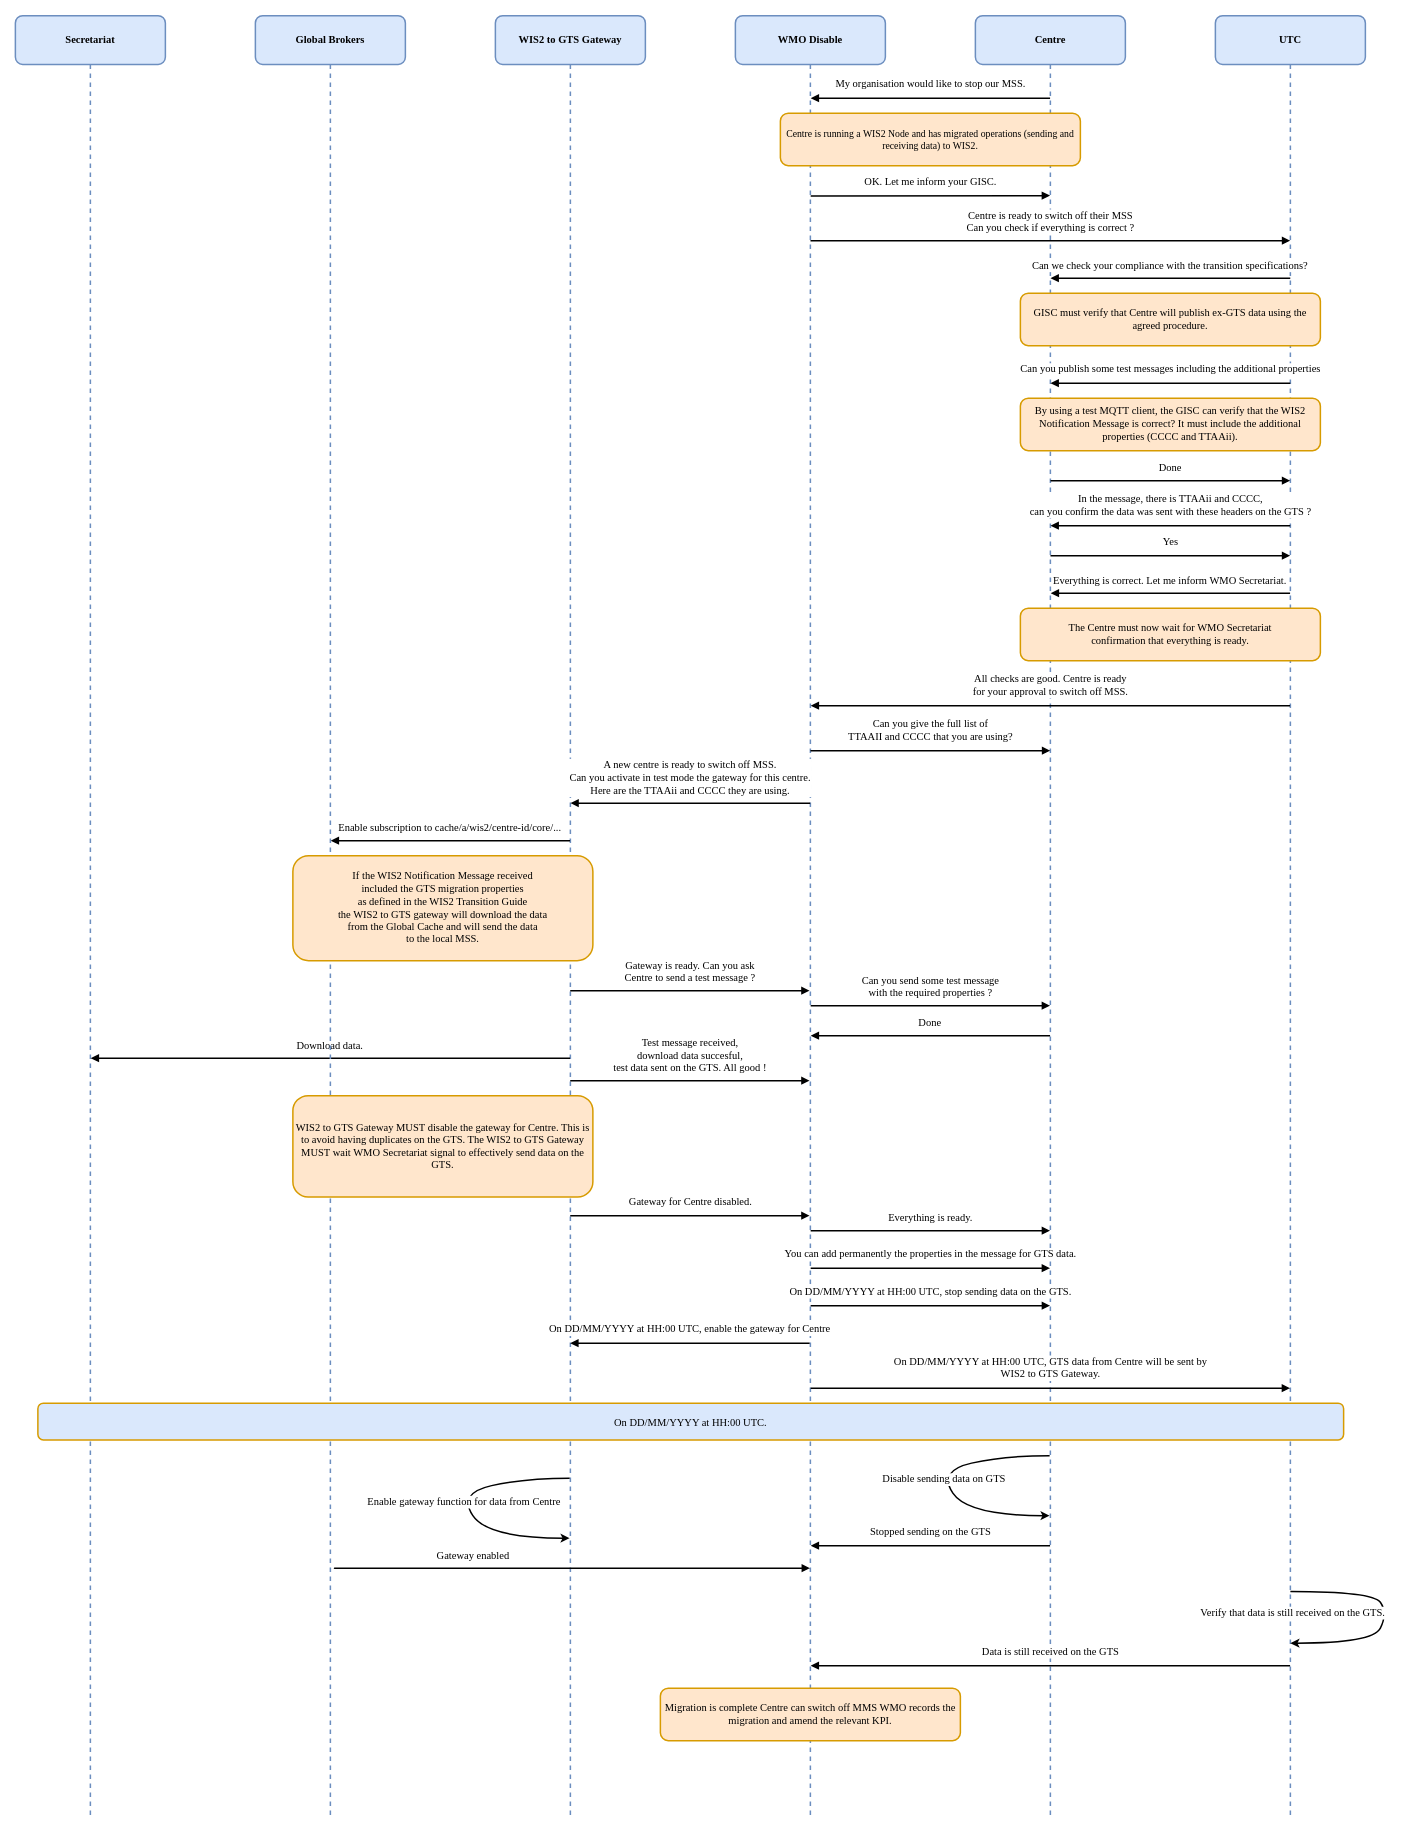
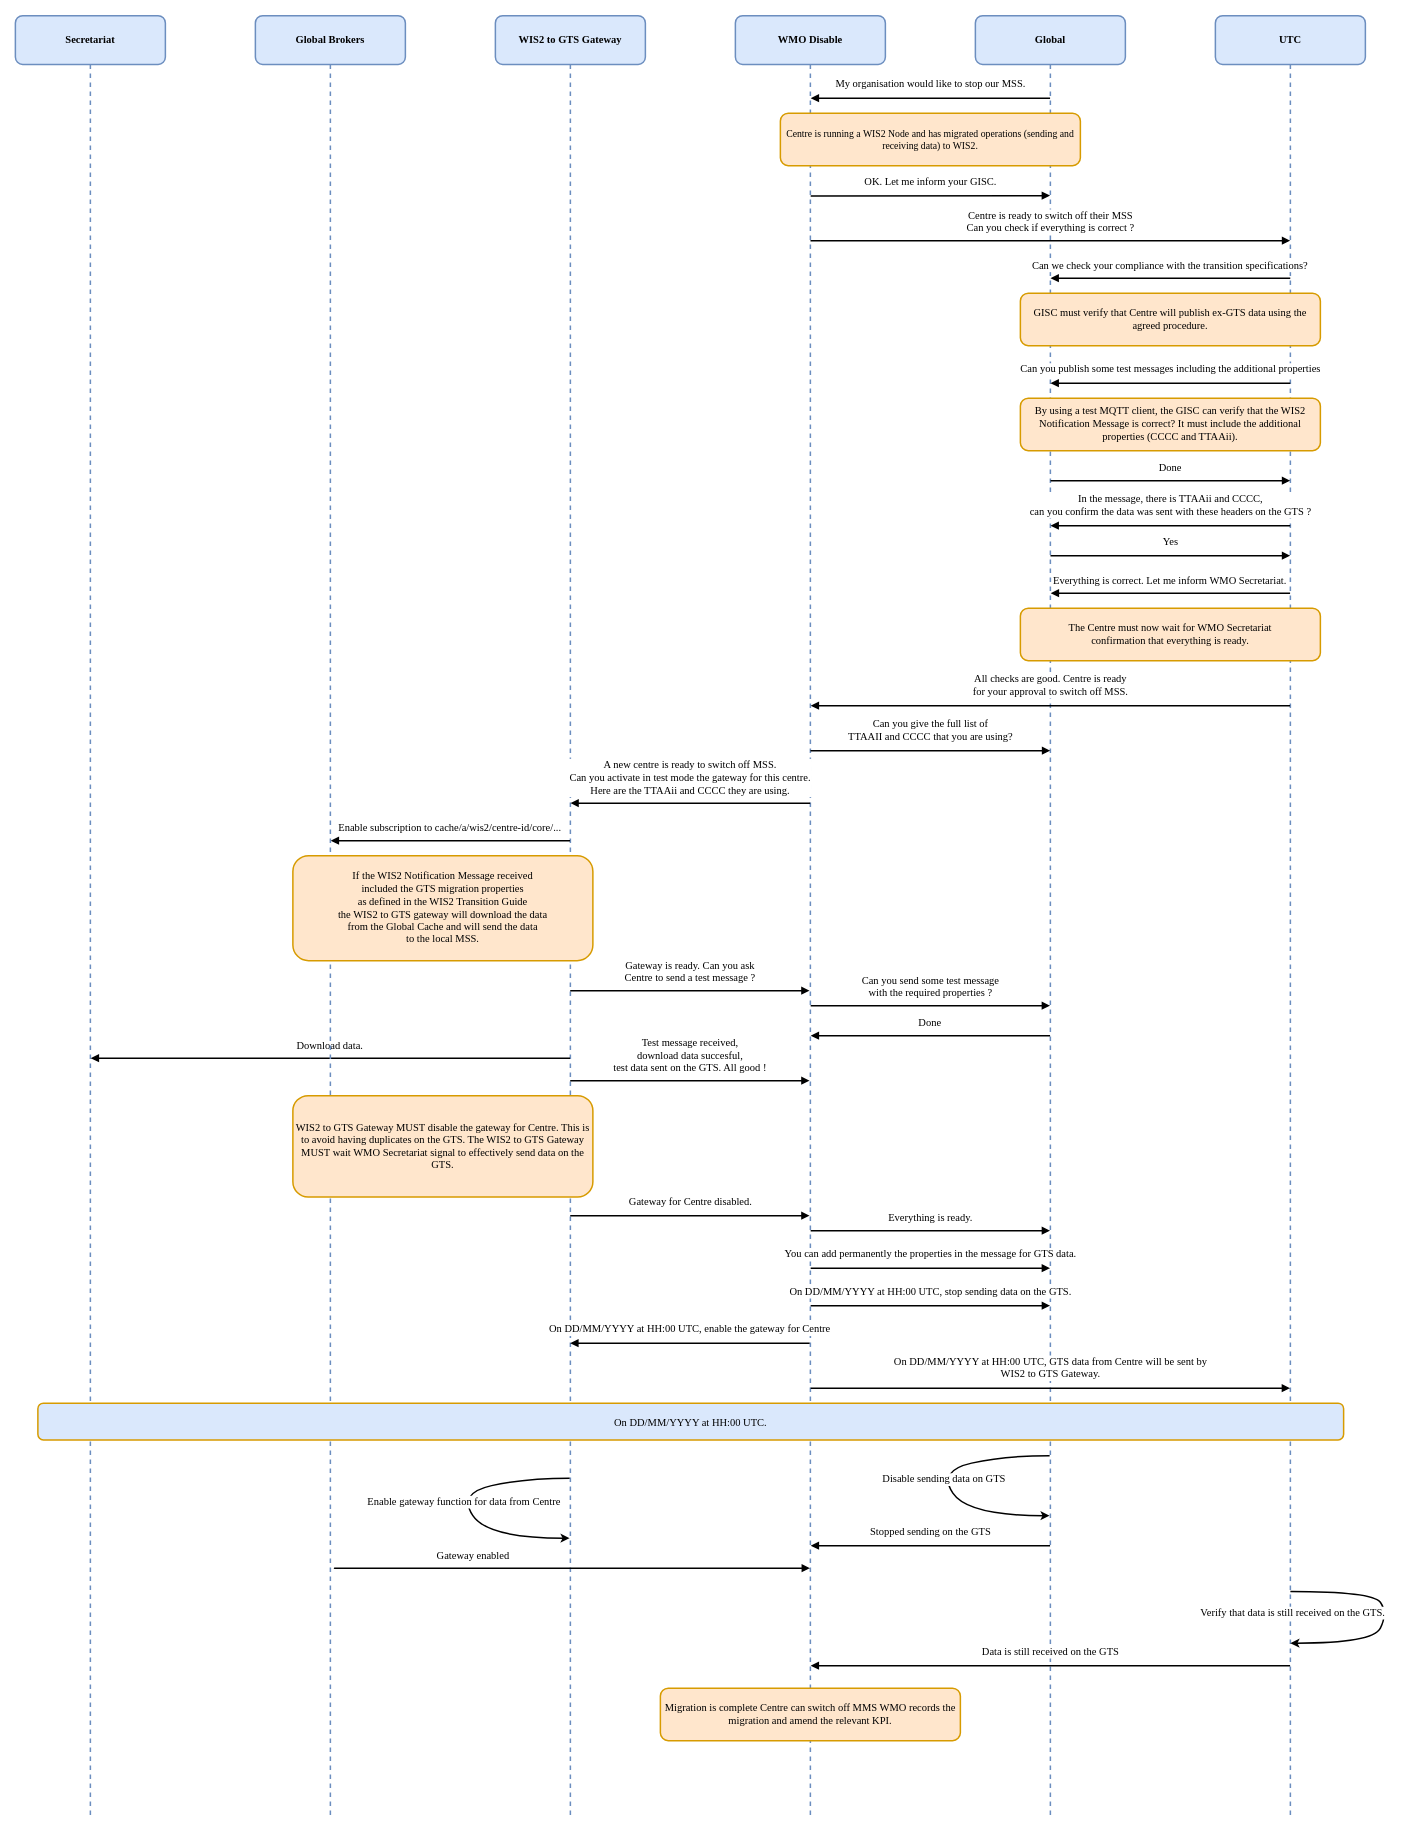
- <mxCell id="5" value="Centre" style="shape=umlLifeline;perimeter=lifelinePerimeter;whiteSpace=wrap;container=1;dropTarget=0;collapsible=0;recursiveResize=0;outlineConnect=0;portConstraint=eastwest;newEdgeStyle={&quot;edgeStyle&quot;:&quot;elbowEdgeStyle&quot;,&quot;elbow&quot;:&quot;vertical&quot;,&quot;curved&quot;:0,&quot;rounded&quot;:0};size=65;fontFamily=Verdana;fontSize=14;fillColor=#dae8fc;strokeColor=#6c8ebf;fontStyle=1;strokeWidth=2;rounded=1;" parent="1" vertex="1"><mxGeometry x="1300" y="20" width="200" height="2400" as="geometry" /></mxCell>
+ <mxCell id="5" value="Global" style="shape=umlLifeline;perimeter=lifelinePerimeter;whiteSpace=wrap;container=1;dropTarget=0;collapsible=0;recursiveResize=0;outlineConnect=0;portConstraint=eastwest;newEdgeStyle={&quot;edgeStyle&quot;:&quot;elbowEdgeStyle&quot;,&quot;elbow&quot;:&quot;vertical&quot;,&quot;curved&quot;:0,&quot;rounded&quot;:0};size=65;fontFamily=Verdana;fontSize=14;fillColor=#dae8fc;strokeColor=#6c8ebf;fontStyle=1;strokeWidth=2;rounded=1;" parent="1" vertex="1"><mxGeometry x="1300" y="20" width="200" height="2400" as="geometry" /></mxCell>
